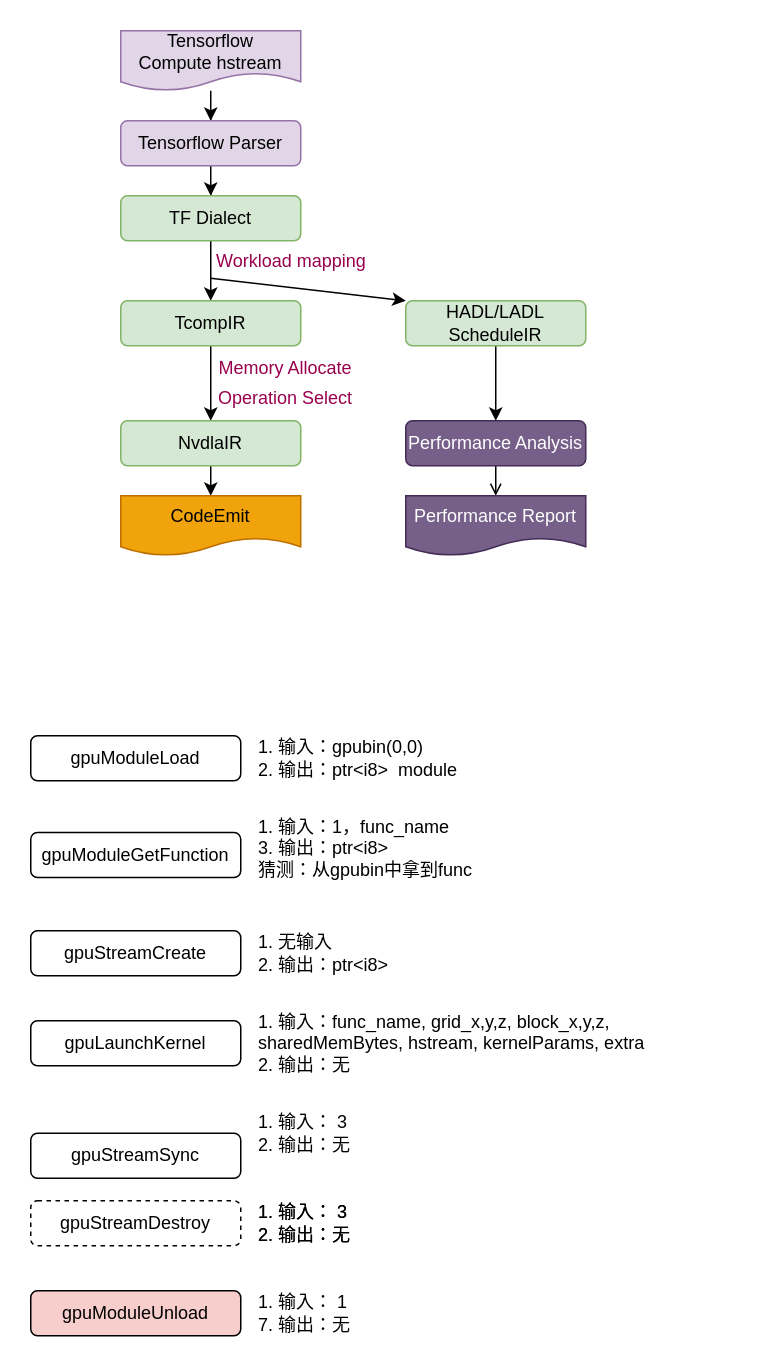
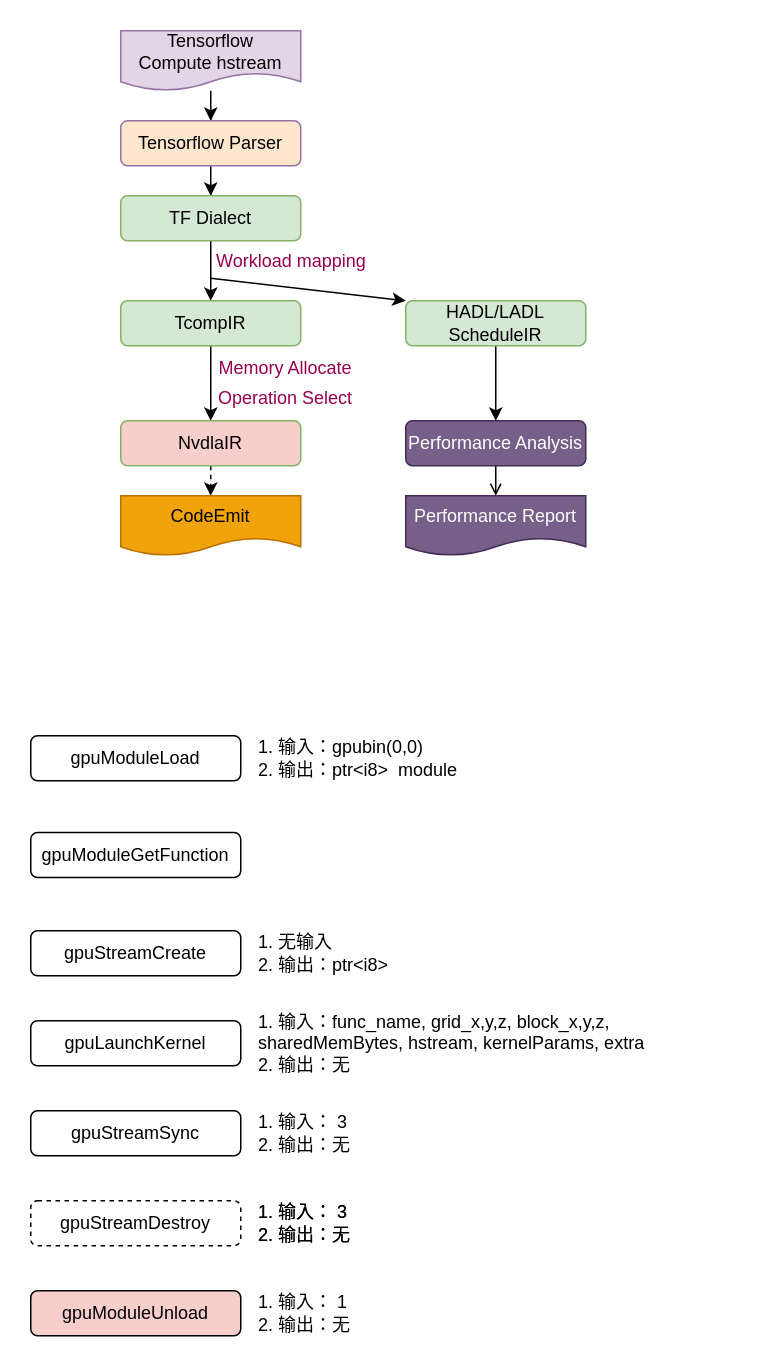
- <mxCell id="5" value="Tensorflow Parser" style="rounded=1;whiteSpace=wrap;html=1;fillColor=#e1d5e7;strokeColor=#9673a6;" parent="1" vertex="1"><mxGeometry x="80" y="80" width="120" height="30" as="geometry" /></mxCell>
+ <mxCell id="5" value="Tensorflow Parser" style="rounded=1;whiteSpace=wrap;html=1;fillColor=#ffe6cc;strokeColor=#9673a6;" parent="1" vertex="1"><mxGeometry x="80" y="80" width="120" height="30" as="geometry" /></mxCell>
- <mxCell id="11" value="NvdlaIR" style="rounded=1;whiteSpace=wrap;html=1;fillColor=#d5e8d4;strokeColor=#82b366;" parent="1" vertex="1"><mxGeometry x="80" y="280" width="120" height="30" as="geometry" /></mxCell>
+ <mxCell id="11" value="NvdlaIR" style="rounded=1;whiteSpace=wrap;html=1;fillColor=#f8cecc;strokeColor=#82b366;" parent="1" vertex="1"><mxGeometry x="80" y="280" width="120" height="30" as="geometry" /></mxCell>
- <mxCell id="10" style="edgeStyle=orthogonalEdgeStyle;rounded=0;orthogonalLoop=1;jettySize=auto;html=1;exitX=0.5;exitY=1;exitDx=0;exitDy=0;entryX=0.5;entryY=0;entryDx=0;entryDy=0;" parent="1" source="11" target="12" edge="1"><mxGeometry relative="1" as="geometry" /></mxCell>
+ <mxCell id="10" style="edgeStyle=orthogonalEdgeStyle;rounded=0;orthogonalLoop=1;jettySize=auto;html=1;exitX=0.5;exitY=1;exitDx=0;exitDy=0;entryX=0.5;entryY=0;entryDx=0;entryDy=0;dashed=1;" parent="1" source="11" target="12" edge="1"><mxGeometry relative="1" as="geometry" /></mxCell>
- <mxCell id="30" value="&lt;div&gt;&lt;span&gt;1. 输入：1，&lt;/span&gt;&lt;span&gt;func_name&lt;/span&gt;&lt;/div&gt;&lt;div&gt;&lt;span&gt;3. 输出：ptr&amp;lt;i8&amp;gt;&lt;/span&gt;&lt;/div&gt;&lt;div&gt;猜测：从gpubin中拿到func&lt;/div&gt;" style="text;html=1;strokeColor=none;fillColor=none;align=left;verticalAlign=middle;whiteSpace=wrap;rounded=0;" parent="1" vertex="1"><mxGeometry x="170" y="550" width="170" height="30" as="geometry" /></mxCell>
- <mxCell id="26" value="gpuStreamSync" style="rounded=1;whiteSpace=wrap;html=1;" parent="1" vertex="1"><mxGeometry x="20" y="755" width="140" height="30" as="geometry" /></mxCell>
+ <mxCell id="26" value="gpuStreamSync" style="rounded=1;whiteSpace=wrap;html=1;" parent="1" vertex="1"><mxGeometry x="20" y="740" width="140" height="30" as="geometry" /></mxCell>
- <mxCell id="36" value="&lt;div&gt;&lt;span&gt;1. 输入： 1&amp;nbsp;&lt;/span&gt;&lt;/div&gt;&lt;div&gt;&lt;span&gt;7. 输出：无&lt;/span&gt;&lt;/div&gt;" style="text;html=1;strokeColor=none;fillColor=none;align=left;verticalAlign=middle;whiteSpace=wrap;rounded=0;" parent="1" vertex="1"><mxGeometry x="170" y="860" width="170" height="30" as="geometry" /></mxCell>
+ <mxCell id="36" value="&lt;div&gt;&lt;span&gt;1. 输入： 1&amp;nbsp;&lt;/span&gt;&lt;/div&gt;&lt;div&gt;&lt;span&gt;2. 输出：无&lt;/span&gt;&lt;/div&gt;" style="text;html=1;strokeColor=none;fillColor=none;align=left;verticalAlign=middle;whiteSpace=wrap;rounded=0;" parent="1" vertex="1"><mxGeometry x="170" y="860" width="170" height="30" as="geometry" /></mxCell>
